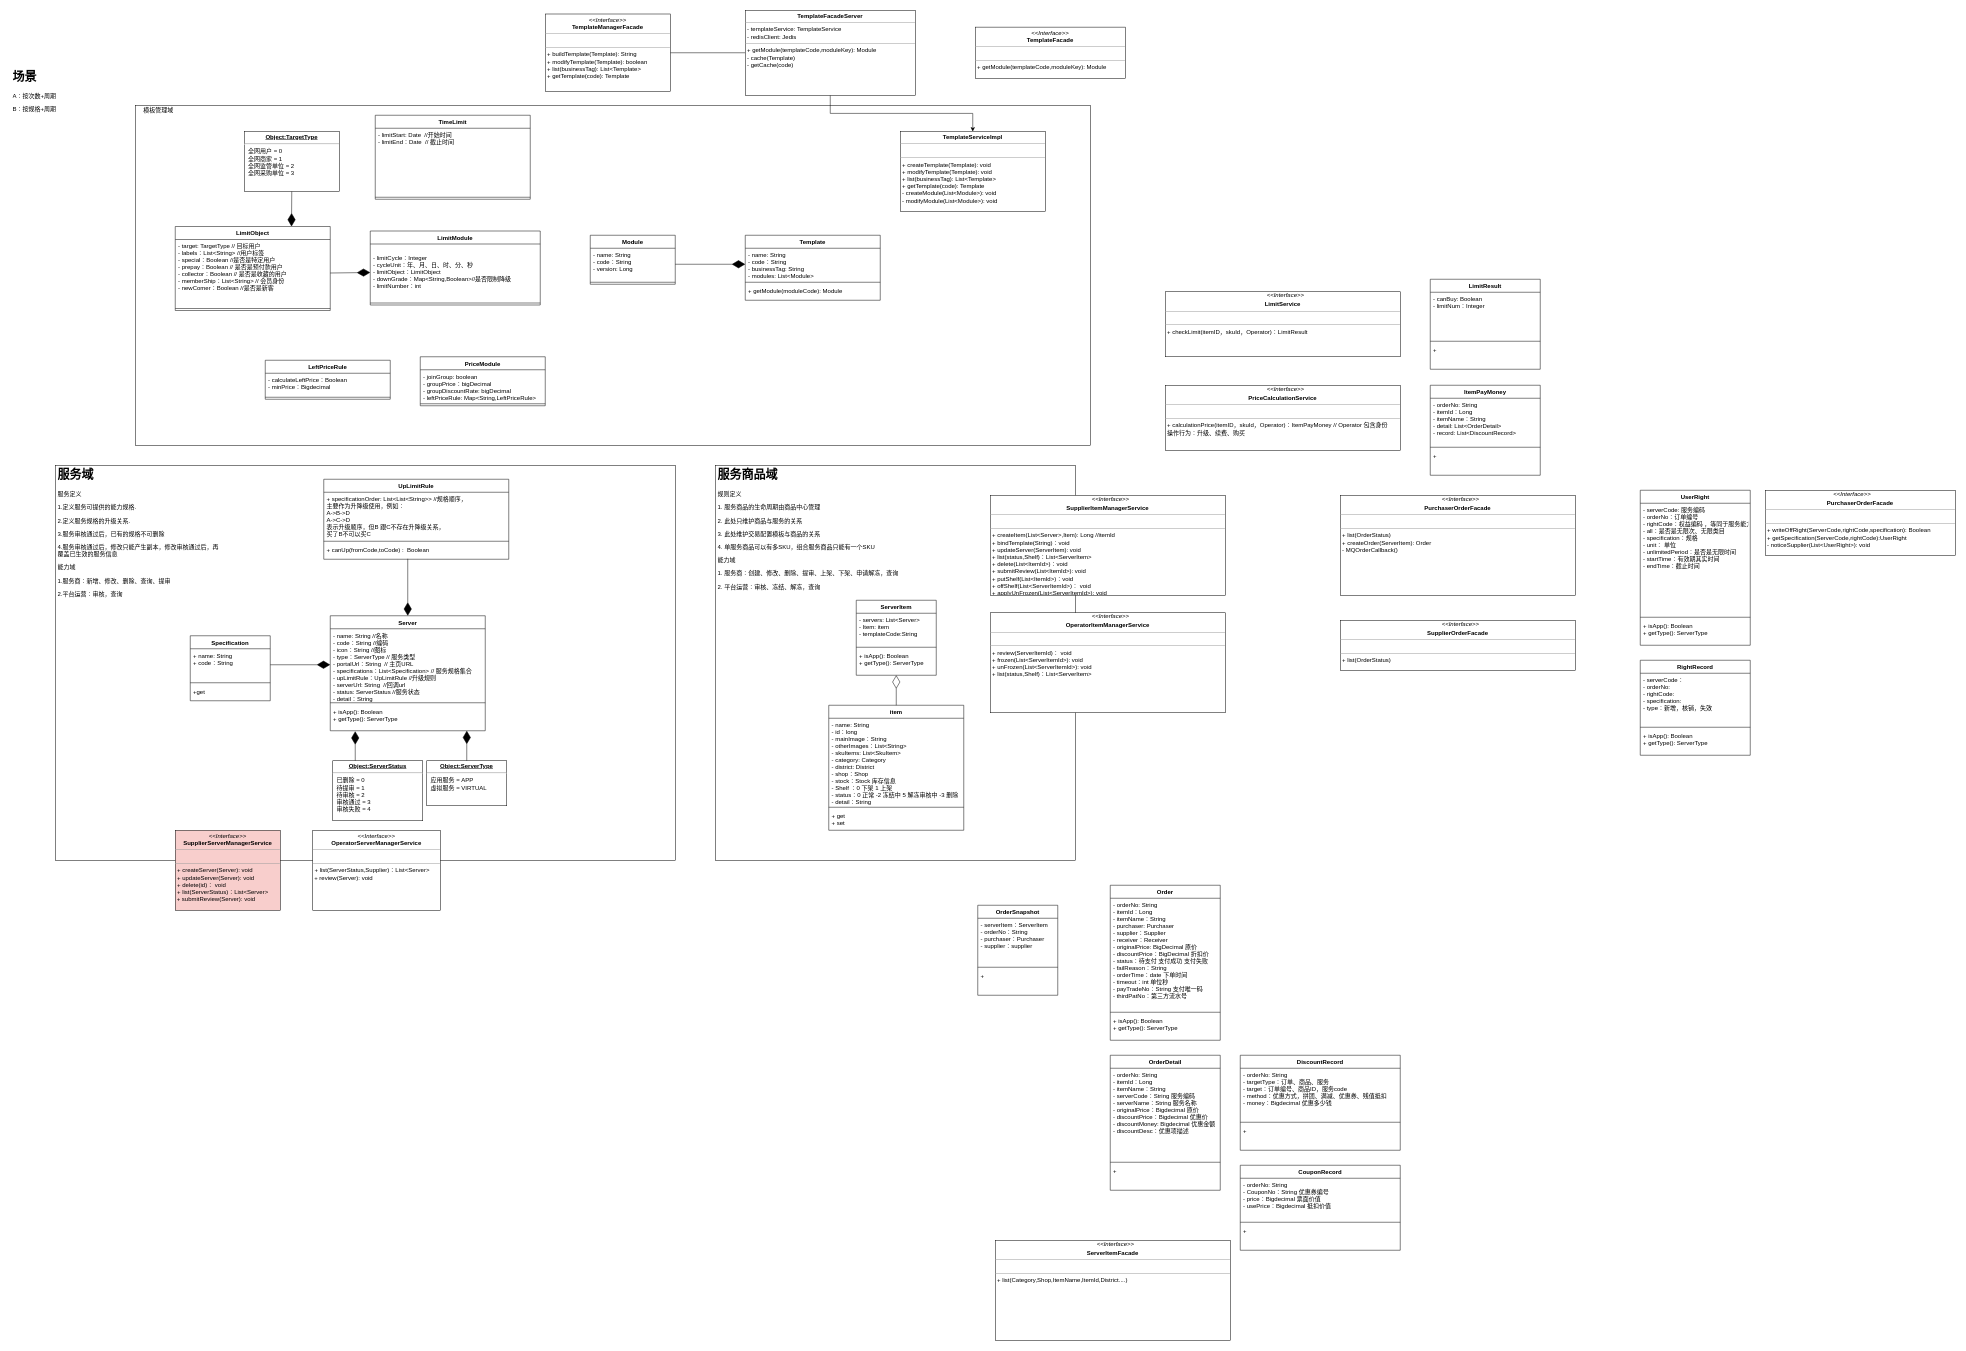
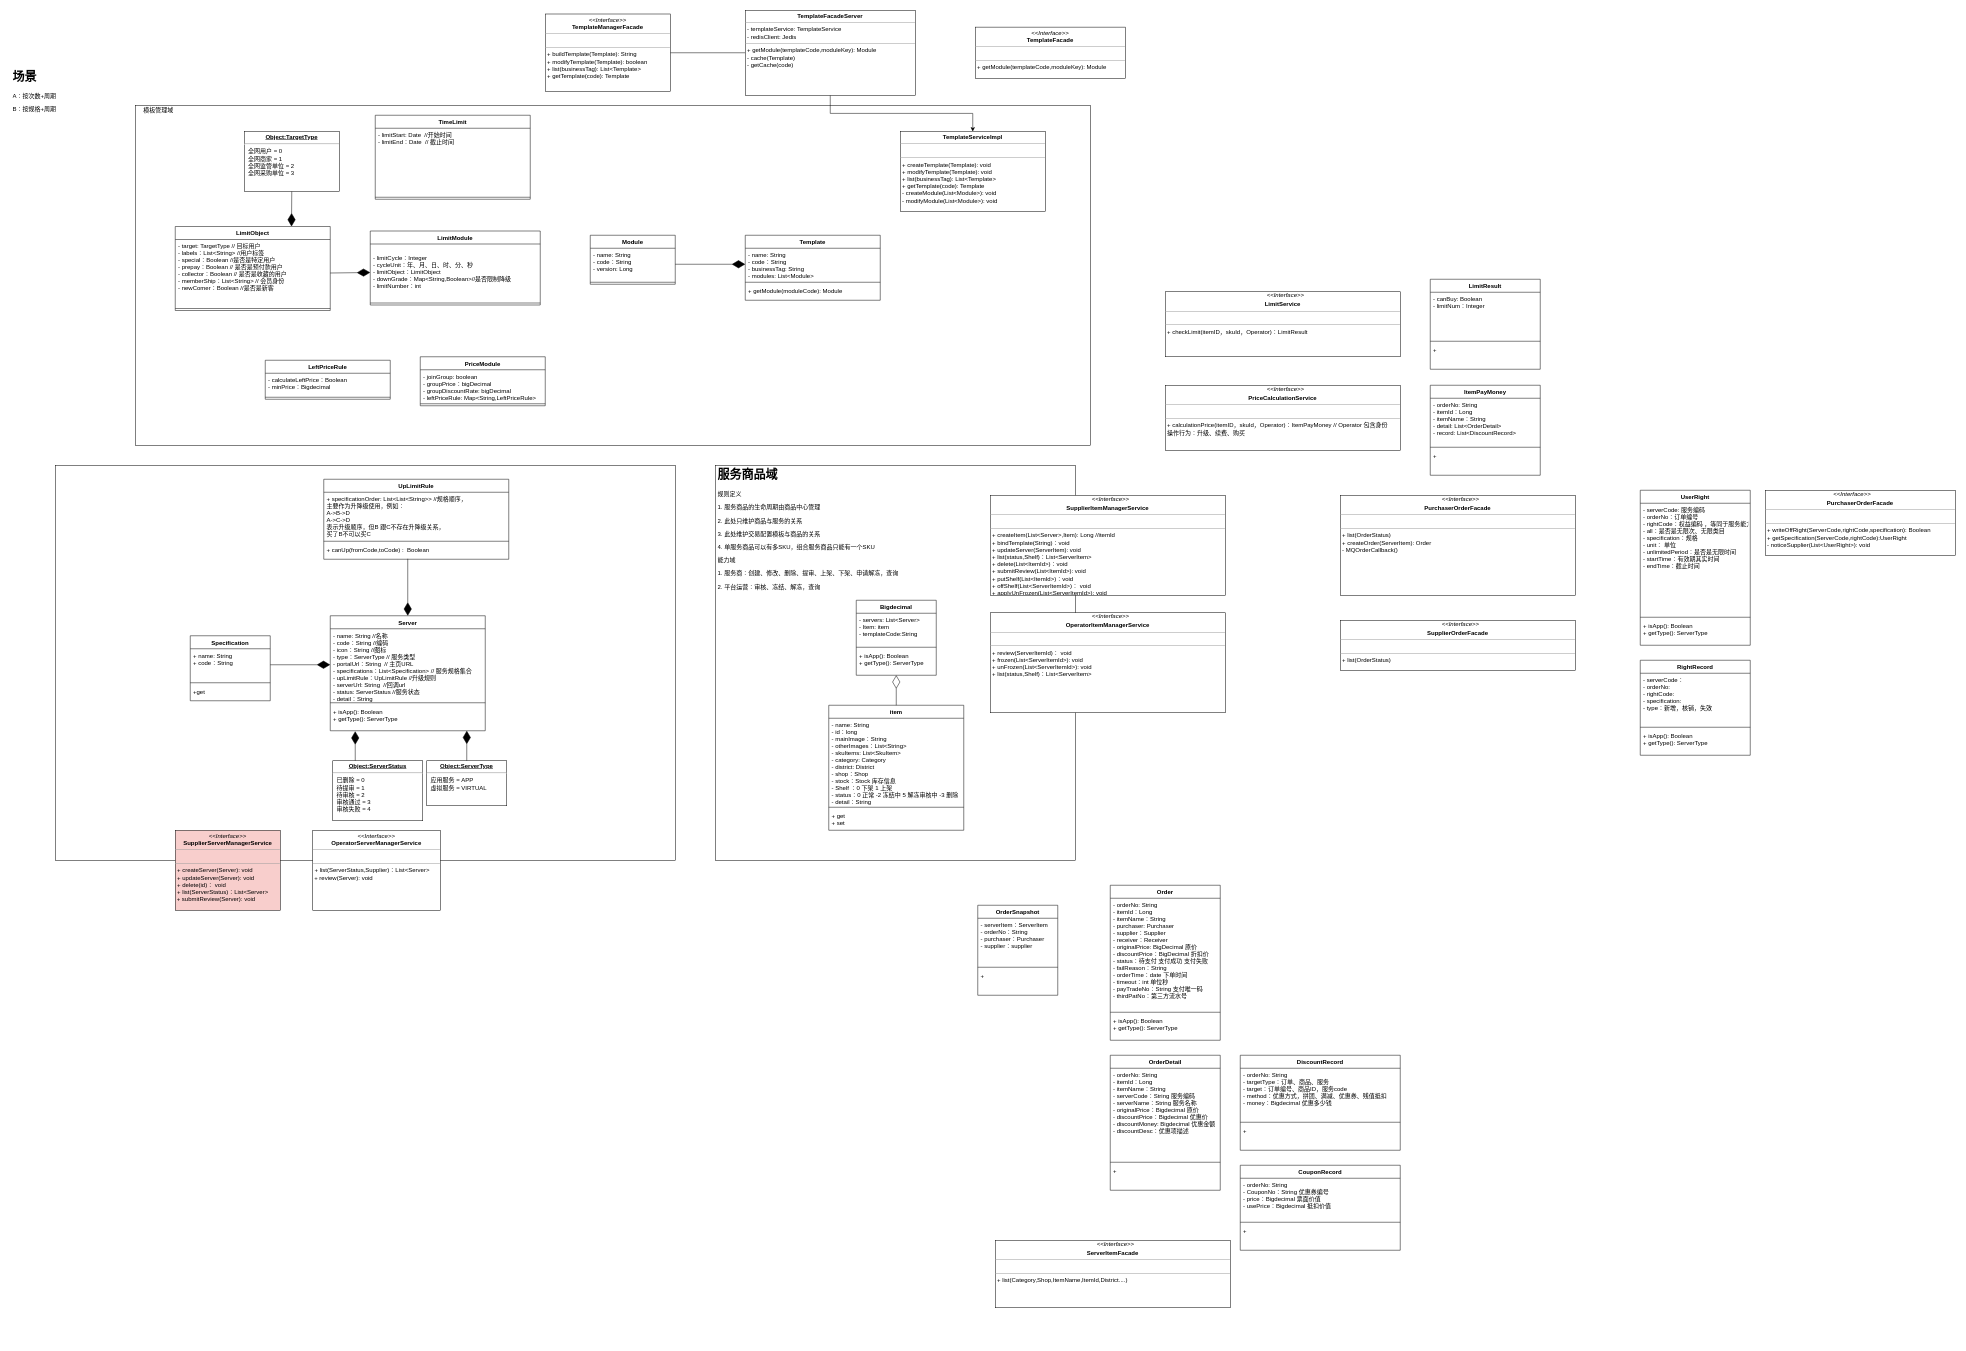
- <mxCell id="107" value="&lt;h1&gt;服务域&lt;/h1&gt;&lt;div&gt;服务定义&lt;/div&gt;&lt;p&gt;1.定义服务可提供的能力规格.&lt;/p&gt;&lt;p&gt;2.定义服务规格的升级关系.&lt;/p&gt;&lt;p&gt;3.服务审核通过后，已有的规格不可删除&lt;/p&gt;&lt;p&gt;4.服务审核通过后，修改只能产生副本，修改审核通过后，再覆盖已生效的服务信息&lt;/p&gt;&lt;p&gt;能力域&lt;/p&gt;&lt;p&gt;1.服务商：新增、修改、删除、查询、提审&lt;/p&gt;&lt;p&gt;2.平台运营：审核，查询&lt;/p&gt;&lt;p&gt;&lt;br&gt;&lt;/p&gt;" style="text;html=1;strokeColor=none;fillColor=none;spacing=5;spacingTop=-20;whiteSpace=wrap;overflow=hidden;rounded=0;" vertex="1" parent="1"><mxGeometry x="110" y="930" width="330" height="270" as="geometry" /></mxCell>
- <mxCell id="14" value="ServerItem" style="swimlane;fontStyle=1;align=center;verticalAlign=top;childLayout=stackLayout;horizontal=1;startSize=26;horizontalStack=0;resizeParent=1;resizeParentMax=0;resizeLast=0;collapsible=1;marginBottom=0;" vertex="1" parent="1"><mxGeometry x="1712" y="1200" width="160" height="150" as="geometry" /></mxCell>
+ <mxCell id="14" value="Bigdecimal" style="swimlane;fontStyle=1;align=center;verticalAlign=top;childLayout=stackLayout;horizontal=1;startSize=26;horizontalStack=0;resizeParent=1;resizeParentMax=0;resizeLast=0;collapsible=1;marginBottom=0;" vertex="1" parent="1"><mxGeometry x="1712" y="1200" width="160" height="150" as="geometry" /></mxCell>
- <mxCell id="59" value="&lt;i style=&quot;text-align: center&quot;&gt;&amp;nbsp; &amp;nbsp; &amp;nbsp; &amp;nbsp; &amp;nbsp; &amp;nbsp; &amp;nbsp; &amp;nbsp; &amp;nbsp; &amp;nbsp; &amp;nbsp; &amp;nbsp; &amp;nbsp; &amp;nbsp; &amp;nbsp; &amp;nbsp; &amp;nbsp; &amp;nbsp; &amp;nbsp; &amp;nbsp; &amp;nbsp; &amp;nbsp; &amp;nbsp; &amp;nbsp; &amp;nbsp; &amp;nbsp; &amp;nbsp; &amp;nbsp; &amp;nbsp; &amp;nbsp; &amp;nbsp;&amp;lt;&amp;lt;Interface&amp;gt;&amp;gt;&lt;/i&gt;&lt;p style=&quot;margin: 0px ; margin-top: 4px ; text-align: center&quot;&gt;&lt;b&gt;ServerItemFacade&lt;/b&gt;&lt;br&gt;&lt;/p&gt;&lt;hr size=&quot;1&quot;&gt;&lt;p style=&quot;margin: 0px ; margin-left: 4px&quot;&gt;&lt;br&gt;&lt;/p&gt;&lt;hr size=&quot;1&quot;&gt;&lt;p style=&quot;margin: 0px ; margin-left: 4px&quot;&gt;+ list(Category,Shop,ItemName,ItemId,District....)&lt;/p&gt;" style="verticalAlign=top;align=left;overflow=fill;fontSize=12;fontFamily=Helvetica;html=1;" vertex="1" parent="1"><mxGeometry x="1990" y="2480" width="470" height="200" as="geometry" /></mxCell>
+ <mxCell id="59" value="&lt;i style=&quot;text-align: center&quot;&gt;&amp;nbsp; &amp;nbsp; &amp;nbsp; &amp;nbsp; &amp;nbsp; &amp;nbsp; &amp;nbsp; &amp;nbsp; &amp;nbsp; &amp;nbsp; &amp;nbsp; &amp;nbsp; &amp;nbsp; &amp;nbsp; &amp;nbsp; &amp;nbsp; &amp;nbsp; &amp;nbsp; &amp;nbsp; &amp;nbsp; &amp;nbsp; &amp;nbsp; &amp;nbsp; &amp;nbsp; &amp;nbsp; &amp;nbsp; &amp;nbsp; &amp;nbsp; &amp;nbsp; &amp;nbsp; &amp;nbsp;&amp;lt;&amp;lt;Interface&amp;gt;&amp;gt;&lt;/i&gt;&lt;p style=&quot;margin: 0px ; margin-top: 4px ; text-align: center&quot;&gt;&lt;b&gt;ServerItemFacade&lt;/b&gt;&lt;br&gt;&lt;/p&gt;&lt;hr size=&quot;1&quot;&gt;&lt;p style=&quot;margin: 0px ; margin-left: 4px&quot;&gt;&lt;br&gt;&lt;/p&gt;&lt;hr size=&quot;1&quot;&gt;&lt;p style=&quot;margin: 0px ; margin-left: 4px&quot;&gt;+ list(Category,Shop,ItemName,ItemId,District....)&lt;/p&gt;" style="verticalAlign=top;align=left;overflow=fill;fontSize=12;fontFamily=Helvetica;html=1;" vertex="1" parent="1"><mxGeometry x="1990" y="2480" width="470" height="135" as="geometry" /></mxCell>
